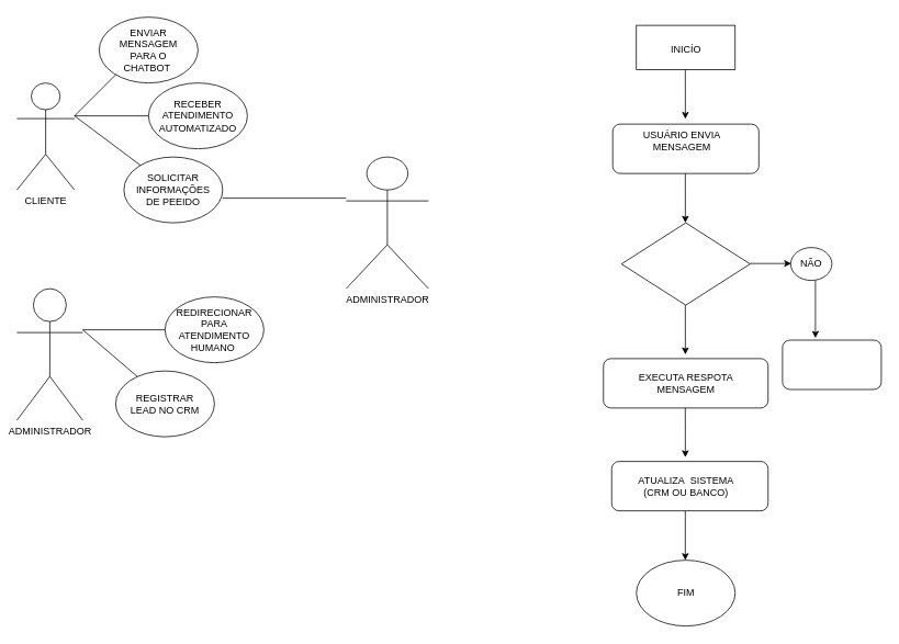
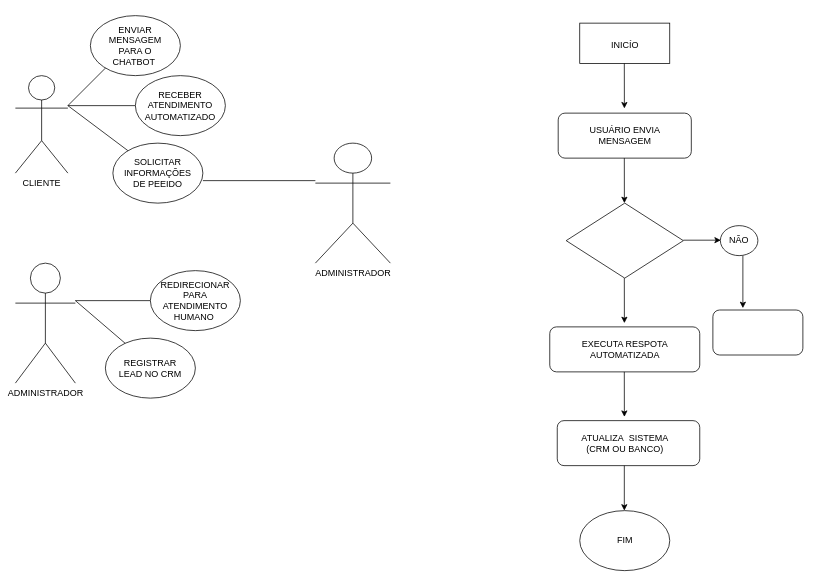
- <mxCell id="25" value="USUÁRIO ENVIA MENSAGEM" style="text;html=1;align=center;verticalAlign=middle;whiteSpace=wrap;rounded=0;" vertex="1" parent="1"><mxGeometry x="767.5" y="155" width="120" height="30" as="geometry" /></mxCell>
+ <mxCell id="25" value="USUÁRIO ENVIA MENSAGEM" style="text;html=1;align=center;verticalAlign=middle;whiteSpace=wrap;rounded=0;" vertex="1" parent="1"><mxGeometry x="772.5" y="165" width="120" height="30" as="geometry" /></mxCell>
- <mxCell id="30" value="EXECUTA RESPOTA MENSAGEM" style="text;html=1;align=center;verticalAlign=middle;whiteSpace=wrap;rounded=0;" vertex="1" parent="1"><mxGeometry x="767.5" y="450" width="130" height="30" as="geometry" /></mxCell>
+ <mxCell id="30" value="EXECUTA RESPOTA AUTOMATIZADA" style="text;html=1;align=center;verticalAlign=middle;whiteSpace=wrap;rounded=0;" vertex="1" parent="1"><mxGeometry x="767.5" y="450" width="130" height="30" as="geometry" /></mxCell>
